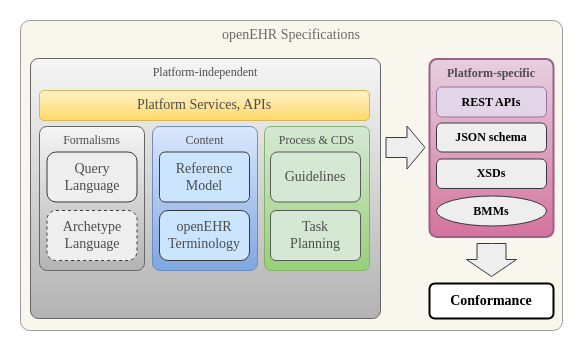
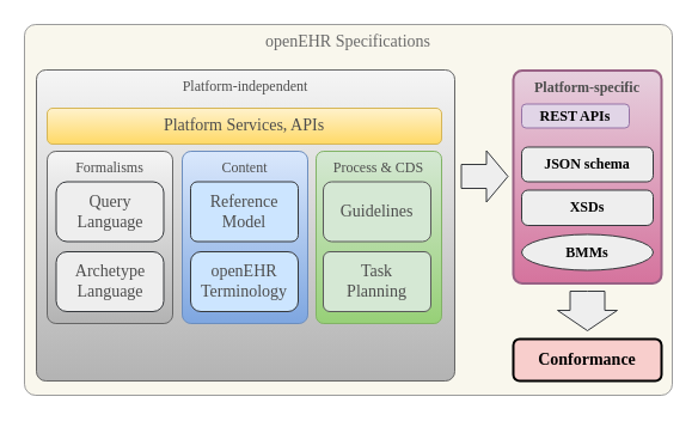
- <mxCell id="11" value="REST APIs" style="rounded=1;whiteSpace=wrap;html=1;glass=0;labelBackgroundColor=none;strokeColor=#9673a6;strokeWidth=1;fillColor=#e1d5e7;fontFamily=Verdana;fontSize=12;align=center;shadow=0;comic=0;arcSize=18;fontStyle=1;fontColor=#000000;" parent="1" vertex="1"><mxGeometry x="436" y="86.5" width="110" height="30" as="geometry" /></mxCell>
+ <mxCell id="11" value="REST APIs" style="rounded=1;whiteSpace=wrap;html=1;glass=0;labelBackgroundColor=none;strokeColor=#9673a6;strokeWidth=1;fillColor=#e1d5e7;fontFamily=Verdana;fontSize=12;align=center;shadow=0;comic=0;arcSize=18;fontStyle=1;fontColor=#000000;" parent="1" vertex="1"><mxGeometry x="436" y="86.5" width="90" height="20" as="geometry" /></mxCell>
- <mxCell id="7" value="Archetype Language" style="rounded=1;whiteSpace=wrap;html=1;glass=0;labelBackgroundColor=none;strokeColor=#36393d;strokeWidth=1;fillColor=#eeeeee;fontFamily=Verdana;fontSize=14;align=center;shadow=0;comic=0;arcSize=18;fontStyle=0;fontColor=#4D4D4D;dashed=1;" parent="1" vertex="1"><mxGeometry x="46.5" y="210" width="90" height="50" as="geometry" /></mxCell>
+ <mxCell id="7" value="Archetype Language" style="rounded=1;whiteSpace=wrap;html=1;glass=0;labelBackgroundColor=none;strokeColor=#36393d;strokeWidth=1;fillColor=#eeeeee;fontFamily=Verdana;fontSize=14;align=center;shadow=0;comic=0;arcSize=18;fontStyle=0;fontColor=#4D4D4D;" parent="1" vertex="1"><mxGeometry x="46.5" y="210" width="90" height="50" as="geometry" /></mxCell>
- <mxCell id="20" value="&lt;font style=&quot;font-size: 14px;&quot;&gt;Conformance&lt;/font&gt;&lt;span style=&quot;font-weight: normal; font-size: 14px;&quot;&gt;&lt;br style=&quot;font-size: 14px;&quot;&gt;&lt;/span&gt;" style="rounded=1;whiteSpace=wrap;html=1;glass=0;labelBackgroundColor=none;strokeWidth=2;fontFamily=Verdana;fontSize=14;align=center;shadow=0;comic=0;arcSize=15;fontStyle=1;rotation=0;verticalAlign=middle;" vertex="1" parent="1"><mxGeometry x="429" y="283" width="124" height="35" as="geometry" /></mxCell>
+ <mxCell id="20" value="&lt;font style=&quot;font-size: 14px;&quot;&gt;Conformance&lt;/font&gt;&lt;span style=&quot;font-weight: normal; font-size: 14px;&quot;&gt;&lt;br style=&quot;font-size: 14px;&quot;&gt;&lt;/span&gt;" style="rounded=1;whiteSpace=wrap;html=1;glass=0;labelBackgroundColor=none;strokeWidth=2;fontFamily=Verdana;fontSize=14;align=center;shadow=0;comic=0;arcSize=15;fontStyle=1;rotation=0;verticalAlign=middle;fillColor=#f8cecc;" vertex="1" parent="1"><mxGeometry x="429" y="283" width="124" height="35" as="geometry" /></mxCell>
